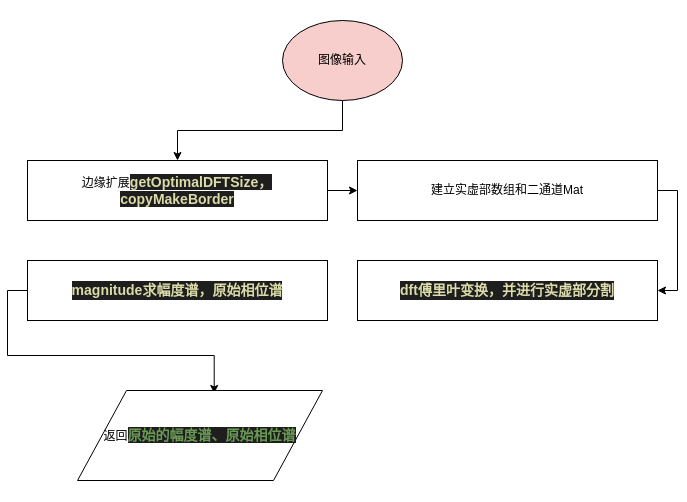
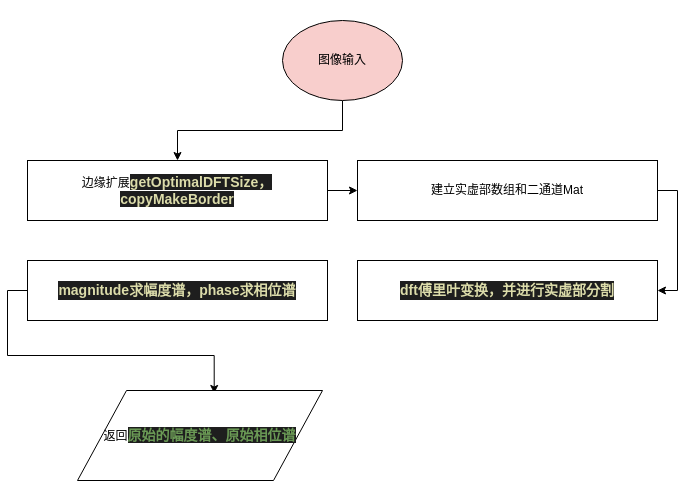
- <mxCell id="10" value="&lt;div style=&quot;color: rgb(212 , 212 , 212) ; background-color: rgb(30 , 30 , 30) ; font-weight: 600 ; font-size: 14px ; line-height: 19px&quot;&gt;&lt;div style=&quot;line-height: 19px&quot;&gt;&lt;span style=&quot;color: #dcdcaa&quot;&gt;magnitude求幅度谱，&lt;/span&gt;&lt;span style=&quot;color: rgb(220 , 220 , 170)&quot;&gt;原始相位谱&lt;/span&gt;&lt;/div&gt;&lt;/div&gt;" style="rounded=0;whiteSpace=wrap;html=1;" vertex="1" parent="1"><mxGeometry x="20" y="260" width="300" height="60" as="geometry" /></mxCell>
+ <mxCell id="10" value="&lt;div style=&quot;color: rgb(212 , 212 , 212) ; background-color: rgb(30 , 30 , 30) ; font-weight: 600 ; font-size: 14px ; line-height: 19px&quot;&gt;&lt;div style=&quot;line-height: 19px&quot;&gt;&lt;span style=&quot;color: #dcdcaa&quot;&gt;magnitude求幅度谱，&lt;/span&gt;&lt;span style=&quot;color: rgb(220 , 220 , 170)&quot;&gt;phase求相位谱&lt;/span&gt;&lt;/div&gt;&lt;/div&gt;" style="rounded=0;whiteSpace=wrap;html=1;" vertex="1" parent="1"><mxGeometry x="20" y="260" width="300" height="60" as="geometry" /></mxCell>
